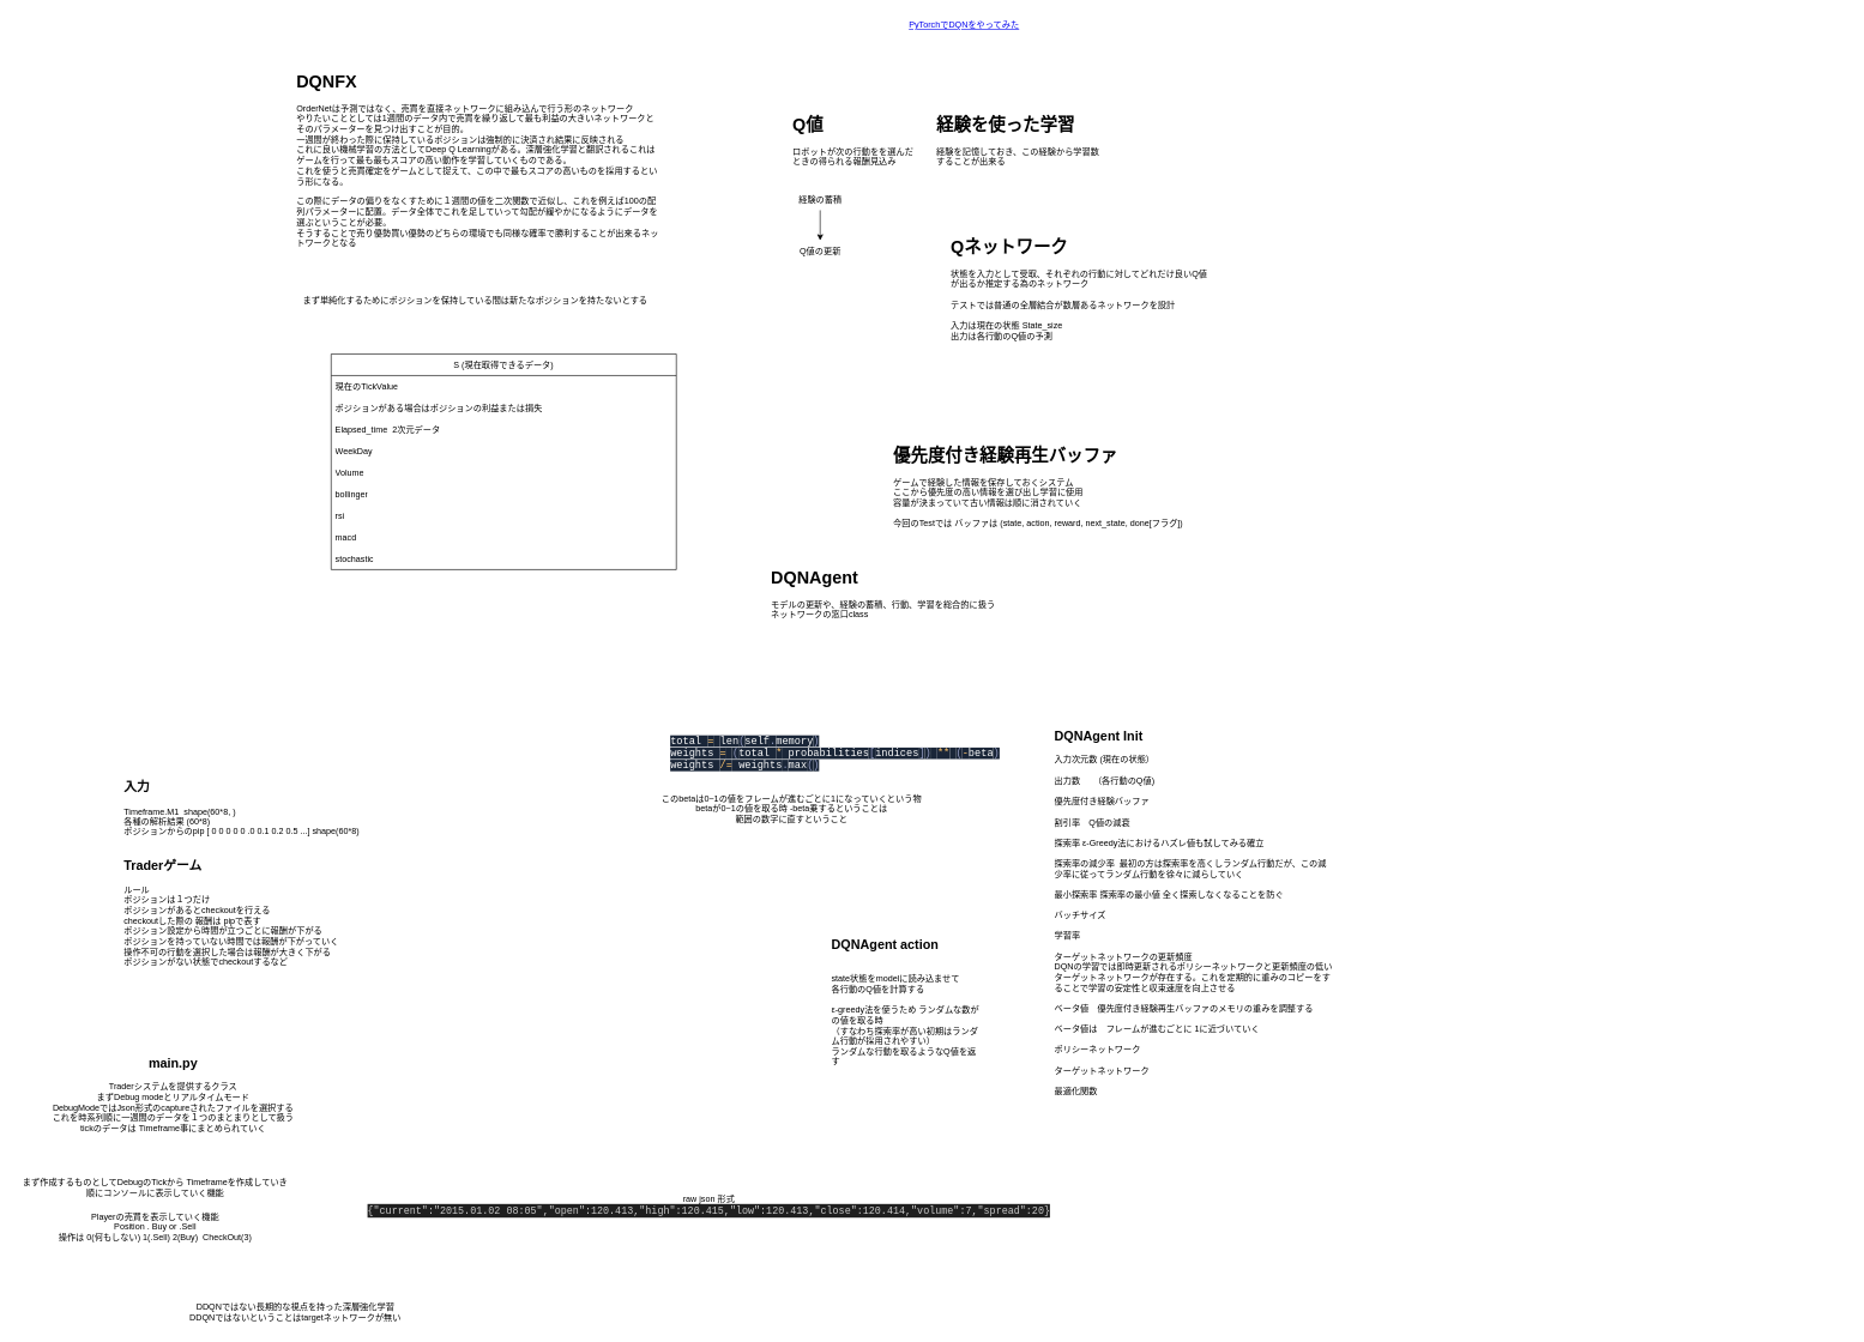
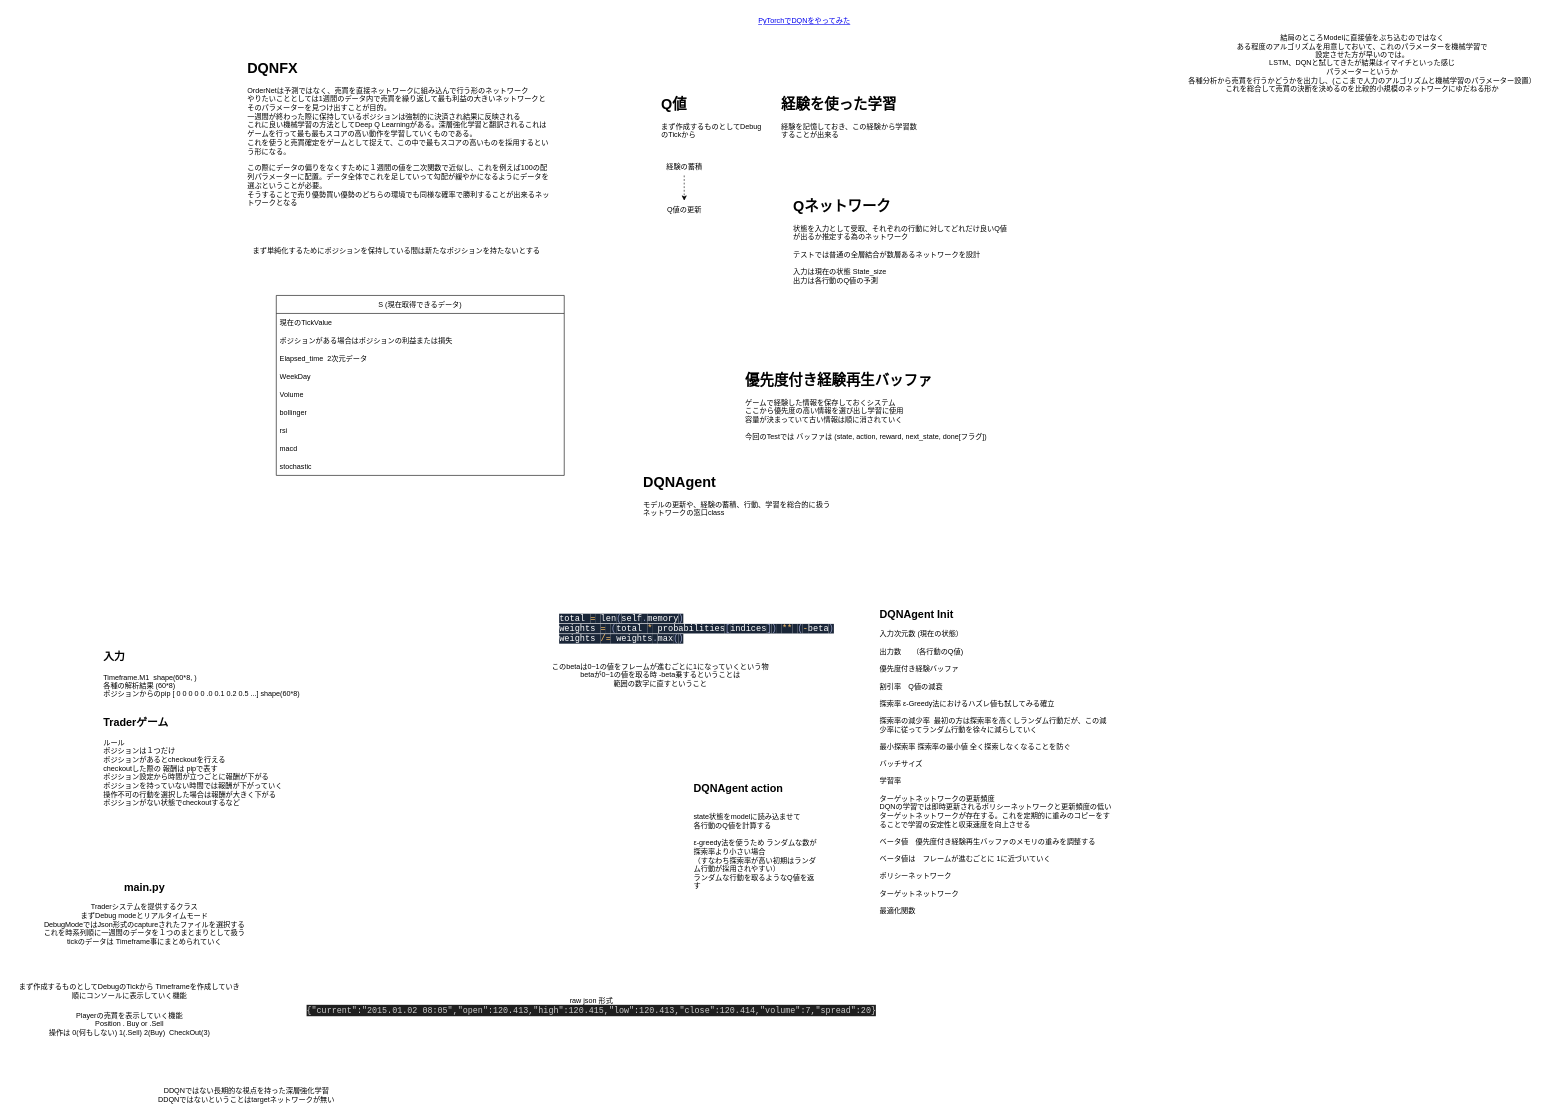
+ <mxCell id="34" value="結局のところModelに直接値をぶち込むのではなく&lt;div&gt;ある程度のアルゴリズムを用意しておいて、これのパラメーターを機械学習で&lt;/div&gt;&lt;div&gt;設定させた方が早いのでは。&lt;/div&gt;&lt;div&gt;LSTM、DQNと試してきたが結果はイマイチといった感じ&lt;/div&gt;&lt;div&gt;パラメーターというか&lt;/div&gt;&lt;div&gt;各種分析から売買を行うかどうかを出力し、(ここまで人力のアルゴリズムと機械学習のパラメーター設置）&lt;/div&gt;&lt;div&gt;これを総合して売買の決断を決めるのを比較的小規模のネットワークにゆだねる形か&lt;/div&gt;" style="text;html=1;align=center;verticalAlign=middle;resizable=0;points=[];autosize=1;strokeColor=none;fillColor=none;" vertex="1" parent="1"><mxGeometry x="1970" y="50" width="600" height="110" as="geometry" /></mxCell>
- <mxCell id="14" value="&lt;h1 style=&quot;margin-top: 0px;&quot;&gt;Q値&lt;/h1&gt;&lt;div&gt;ロボットが次の行動をを選んだときの得られる報酬見込み&lt;/div&gt;" style="text;html=1;whiteSpace=wrap;overflow=hidden;rounded=0;" parent="1" vertex="1"><mxGeometry x="1100" y="152" width="180" height="100" as="geometry" /></mxCell>
+ <mxCell id="14" value="&lt;h1 style=&quot;margin-top: 0px;&quot;&gt;Q値&lt;/h1&gt;&lt;div&gt;まず作成するものとしてDebugのTickから&lt;/div&gt;" style="text;html=1;whiteSpace=wrap;overflow=hidden;rounded=0;" parent="1" vertex="1"><mxGeometry x="1100" y="152" width="180" height="100" as="geometry" /></mxCell>
- <mxCell id="16" value="" style="edgeStyle=orthogonalEdgeStyle;rounded=0;orthogonalLoop=1;jettySize=auto;html=1;" parent="1" source="17" target="18" edge="1"><mxGeometry relative="1" as="geometry" /></mxCell>
+ <mxCell id="16" value="" style="edgeStyle=orthogonalEdgeStyle;rounded=0;orthogonalLoop=1;jettySize=auto;html=1;dashed=1;" parent="1" source="17" target="18" edge="1"><mxGeometry relative="1" as="geometry" /></mxCell>
- <mxCell id="26" value="&lt;h2&gt;DQNAgent action&lt;/h2&gt;&lt;div&gt;&lt;br&gt;&lt;/div&gt;&lt;div&gt;state状態をmodelに読み込ませて&lt;/div&gt;&lt;div&gt;各行動のQ値を計算する&lt;/div&gt;&lt;div&gt;&lt;br&gt;&lt;/div&gt;&lt;div&gt;ε-greedy法を使うため ランダムな数が&lt;/div&gt;&lt;div&gt;の値を取る時&lt;/div&gt;&lt;div&gt;（すなわち探索率が高い初期はランダム行動が採用されやすい）&lt;/div&gt;&lt;div&gt;ランダムな行動を取るようなQ値を返す&lt;/div&gt;" style="text;strokeColor=none;fillColor=none;align=left;verticalAlign=top;spacingLeft=4;spacingRight=4;overflow=hidden;points=[[0,0.5],[1,0.5]];portConstraint=eastwest;rotatable=0;whiteSpace=wrap;html=1;" parent="1" vertex="1"><mxGeometry x="1150" y="1282" width="220" height="220" as="geometry" /></mxCell>
+ <mxCell id="26" value="&lt;h2&gt;DQNAgent action&lt;/h2&gt;&lt;div&gt;&lt;br&gt;&lt;/div&gt;&lt;div&gt;state状態をmodelに読み込ませて&lt;/div&gt;&lt;div&gt;各行動のQ値を計算する&lt;/div&gt;&lt;div&gt;&lt;br&gt;&lt;/div&gt;&lt;div&gt;ε-greedy法を使うため ランダムな数が&lt;/div&gt;&lt;div&gt;探索率より小さい場合&lt;/div&gt;&lt;div&gt;（すなわち探索率が高い初期はランダム行動が採用されやすい）&lt;/div&gt;&lt;div&gt;ランダムな行動を取るようなQ値を返す&lt;/div&gt;" style="text;strokeColor=none;fillColor=none;align=left;verticalAlign=top;spacingLeft=4;spacingRight=4;overflow=hidden;points=[[0,0.5],[1,0.5]];portConstraint=eastwest;rotatable=0;whiteSpace=wrap;html=1;" parent="1" vertex="1"><mxGeometry x="1150" y="1282" width="220" height="220" as="geometry" /></mxCell>
